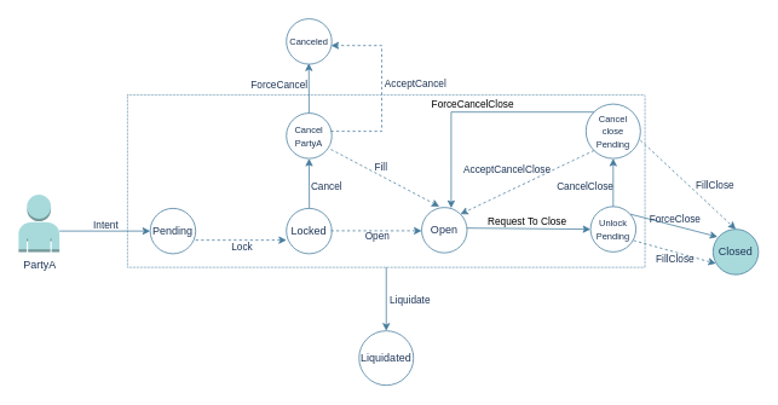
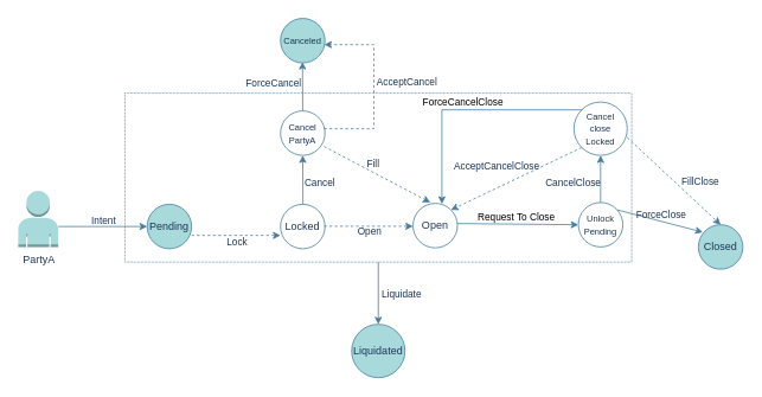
- <mxCell id="22" value="&lt;font style=&quot;font-size: 10px;&quot;&gt;Canceled&lt;/font&gt;" style="ellipse;whiteSpace=wrap;html=1;aspect=fixed;labelBackgroundColor=none;fillColor=#ffffff;strokeColor=#457B9D;fontColor=#1D3557;" parent="1" vertex="1"><mxGeometry x="315" y="20" width="50" height="50" as="geometry" /></mxCell>
+ <mxCell id="22" value="&lt;font style=&quot;font-size: 10px;&quot;&gt;Canceled&lt;/font&gt;" style="ellipse;whiteSpace=wrap;html=1;aspect=fixed;labelBackgroundColor=none;fillColor=#A8DADC;strokeColor=#457B9D;fontColor=#1D3557;" parent="1" vertex="1"><mxGeometry x="315" y="20" width="50" height="50" as="geometry" /></mxCell>
- <mxCell id="31" value="&lt;font style=&quot;font-size: 10px;&quot;&gt;Cancel&lt;br&gt;close&lt;br&gt;Pending&lt;/font&gt;" style="ellipse;whiteSpace=wrap;html=1;aspect=fixed;labelBackgroundColor=none;fillColor=#FFFFFF;strokeColor=#457B9D;fontColor=#1D3557;" parent="1" vertex="1"><mxGeometry x="645" y="114" width="60" height="60" as="geometry" /></mxCell>
+ <mxCell id="31" value="&lt;font style=&quot;font-size: 10px;&quot;&gt;Cancel&lt;br&gt;close&lt;br&gt;Locked&lt;/font&gt;" style="ellipse;whiteSpace=wrap;html=1;aspect=fixed;labelBackgroundColor=none;fillColor=#FFFFFF;strokeColor=#457B9D;fontColor=#1D3557;" parent="1" vertex="1"><mxGeometry x="645" y="114" width="60" height="60" as="geometry" /></mxCell>
- <mxCell id="5" value="Pending" style="ellipse;whiteSpace=wrap;html=1;aspect=fixed;labelBackgroundColor=none;fillColor=#FFFFFF;strokeColor=#457B9D;fontColor=#1D3557;" parent="1" vertex="1"><mxGeometry x="165" y="229" width="50" height="50" as="geometry" /></mxCell>
+ <mxCell id="5" value="Pending" style="ellipse;whiteSpace=wrap;html=1;aspect=fixed;labelBackgroundColor=none;fillColor=#a8dadc;strokeColor=#457B9D;fontColor=#1D3557;" parent="1" vertex="1"><mxGeometry x="165" y="229" width="50" height="50" as="geometry" /></mxCell>
- <mxCell id="14" value="" style="endArrow=classic;html=1;rounded=0;dashed=1;entryX=0.062;entryY=0.757;entryDx=0;entryDy=0;entryPerimeter=0;exitX=0.948;exitY=0.748;exitDx=0;exitDy=0;exitPerimeter=0;labelBackgroundColor=none;strokeColor=#457B9D;fontColor=default;" parent="1" source="13" target="16" edge="1"><mxGeometry relative="1" as="geometry"><mxPoint x="700" y="265" as="sourcePoint" /><mxPoint x="802.9" y="266.45" as="targetPoint" /></mxGeometry></mxCell>
- <mxCell id="15" value="FillClose" style="edgeLabel;resizable=0;html=1;align=center;verticalAlign=middle;labelBackgroundColor=none;fontColor=#1D3557;" parent="14" connectable="0" vertex="1"><mxGeometry relative="1" as="geometry"><mxPoint y="7" as="offset" /></mxGeometry></mxCell>
- <mxCell id="40" value="Liquidated" style="ellipse;whiteSpace=wrap;html=1;aspect=fixed;labelBackgroundColor=none;fillColor=#ffffff;strokeColor=#457B9D;fontColor=#1D3557;" parent="1" vertex="1"><mxGeometry x="395" y="364" width="60" height="60" as="geometry" /></mxCell>
+ <mxCell id="40" value="Liquidated" style="ellipse;whiteSpace=wrap;html=1;aspect=fixed;labelBackgroundColor=none;fillColor=#A8DADC;strokeColor=#457B9D;fontColor=#1D3557;" parent="1" vertex="1"><mxGeometry x="395" y="364" width="60" height="60" as="geometry" /></mxCell>
